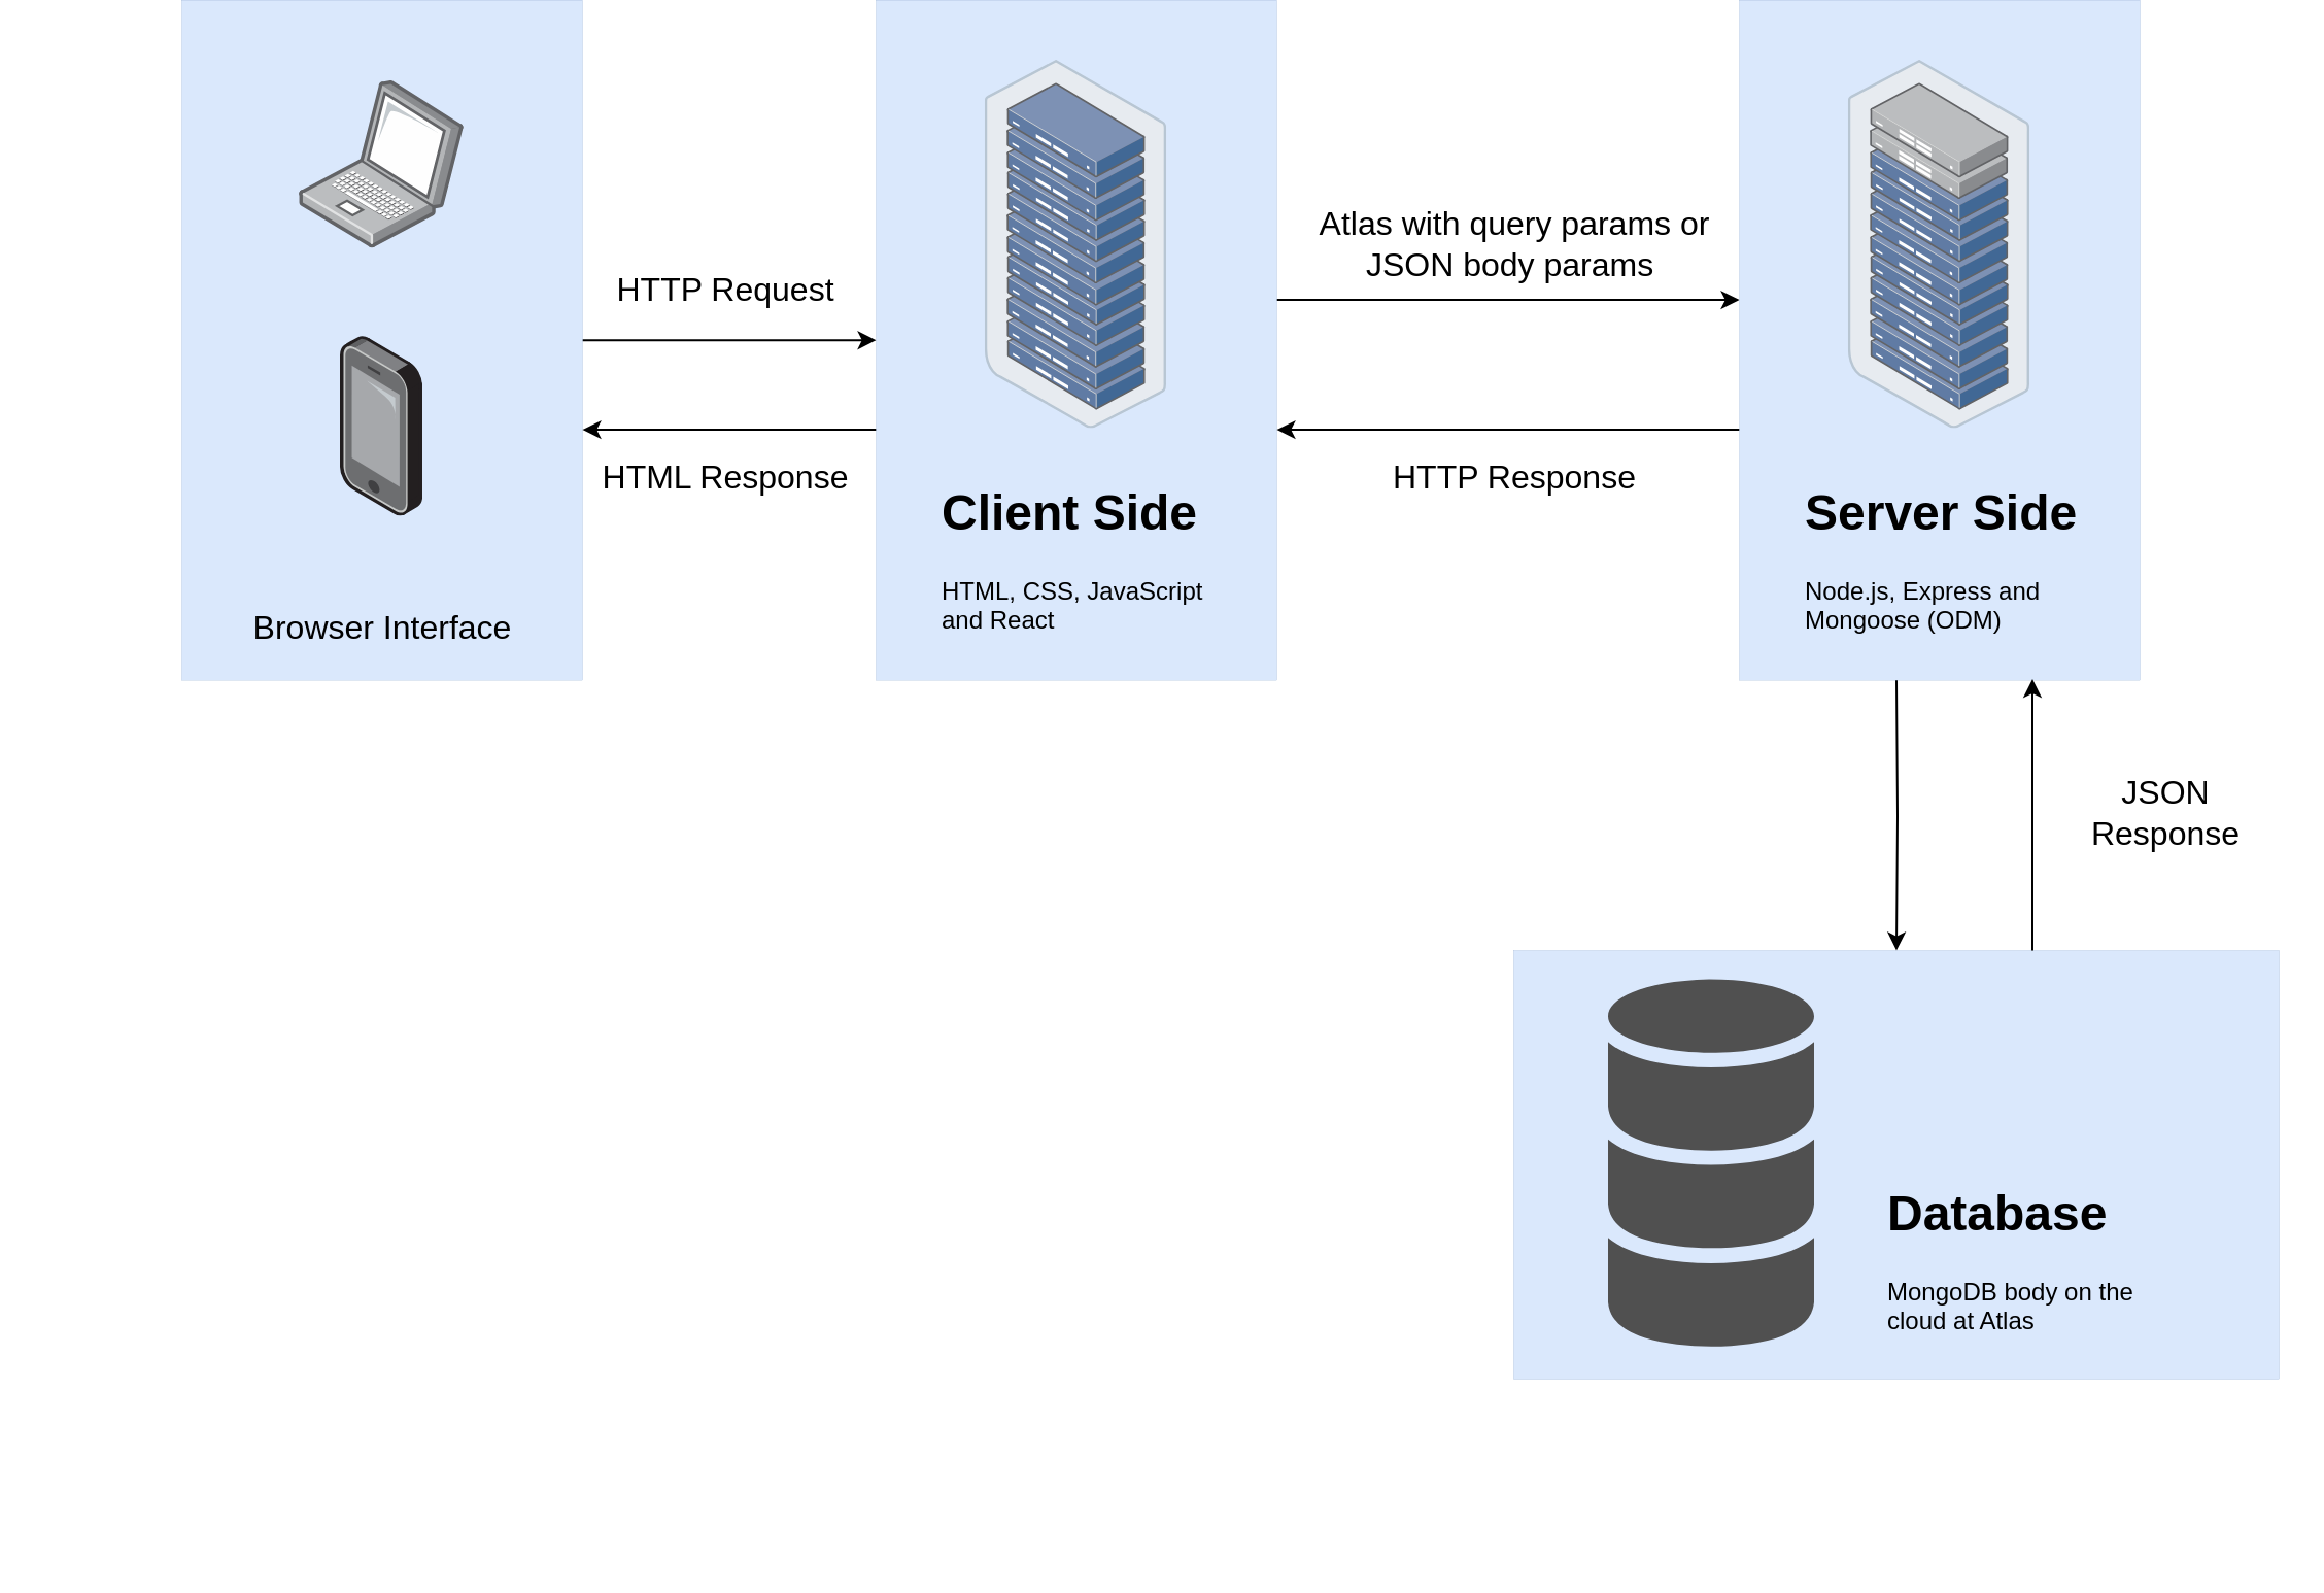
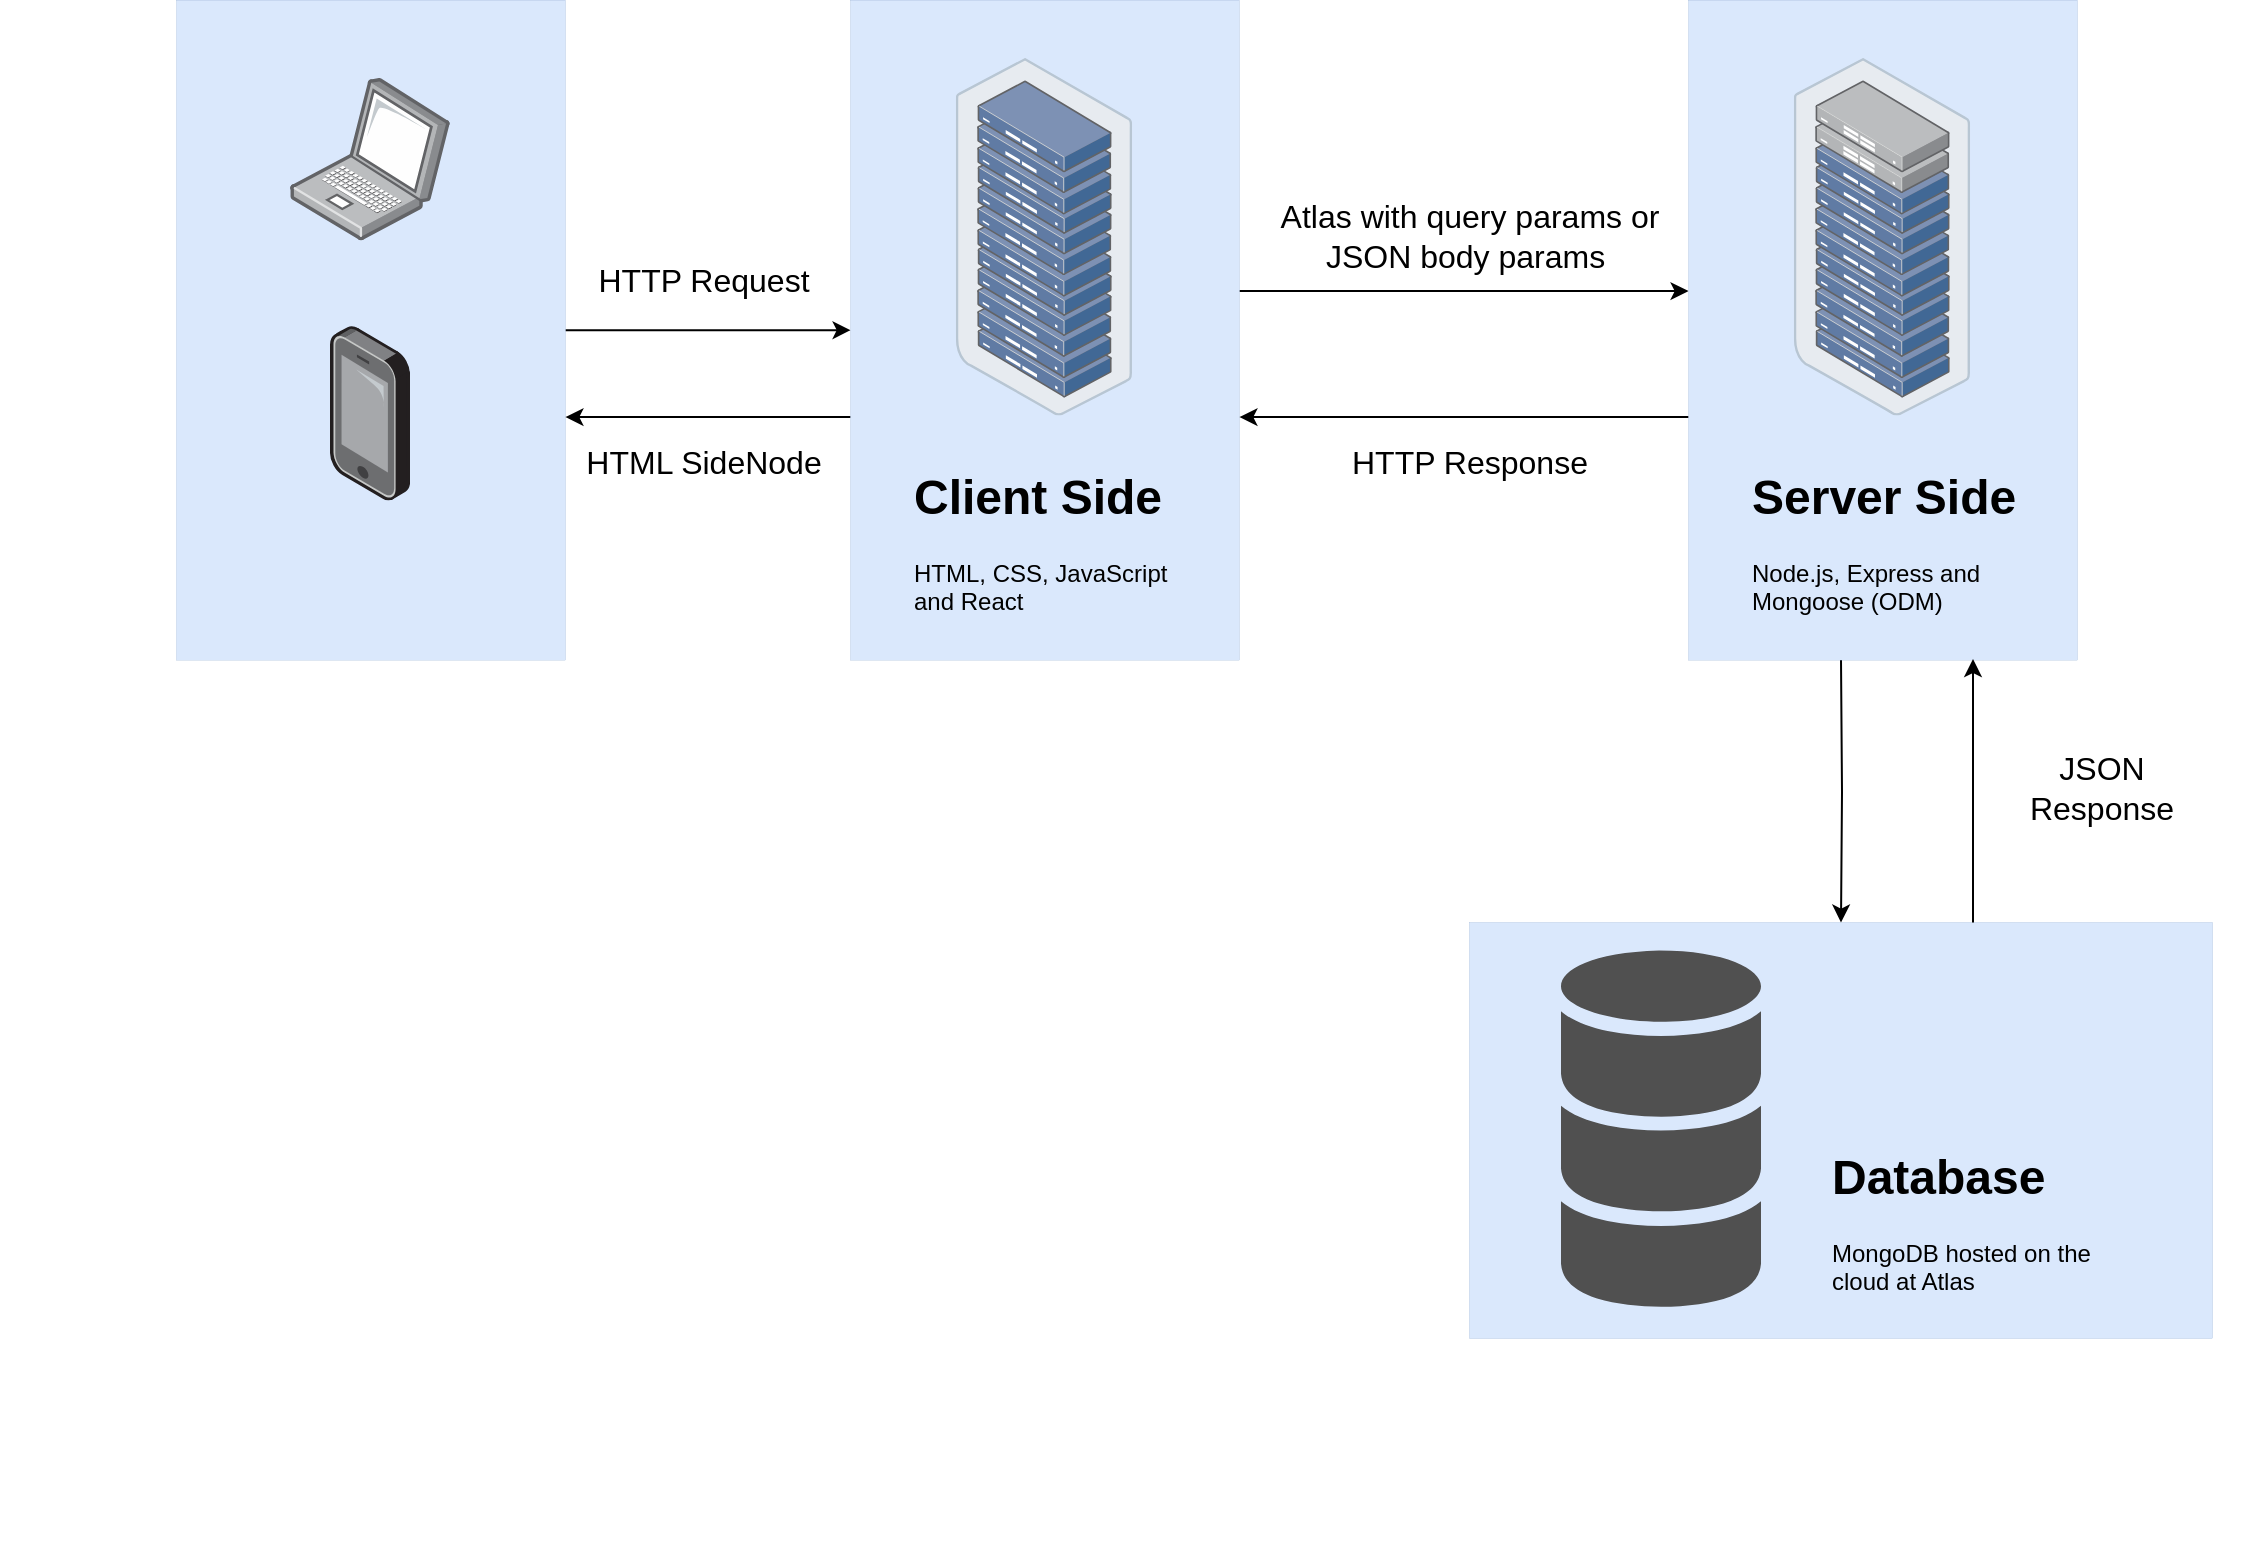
- <mxCell id="12" value="HTML Response" style="text;html=1;strokeColor=none;fillColor=none;align=center;verticalAlign=middle;whiteSpace=wrap;rounded=0;strokeWidth=0;fontSize=16;" parent="1" vertex="1"><mxGeometry x="287" y="207.14" width="130" height="30" as="geometry" /></mxCell>
+ <mxCell id="12" value="HTML SideNode" style="text;html=1;strokeColor=none;fillColor=none;align=center;verticalAlign=middle;whiteSpace=wrap;rounded=0;strokeWidth=0;fontSize=16;" parent="1" vertex="1"><mxGeometry x="287" y="207.14" width="130" height="30" as="geometry" /></mxCell>
- <mxCell id="6" value="Browser Interface" style="text;html=1;strokeColor=none;fillColor=none;align=center;verticalAlign=middle;whiteSpace=wrap;rounded=0;strokeWidth=0;fontSize=16;" parent="1" vertex="1"><mxGeometry x="114.55" y="280" width="140.89" height="30" as="geometry" /></mxCell>
- <mxCell id="23" value="&lt;h1&gt;Database&lt;/h1&gt;&lt;p&gt;MongoDB body on the cloud at Atlas&lt;/p&gt;" style="text;html=1;strokeColor=none;fillColor=none;spacing=5;spacingTop=-20;whiteSpace=wrap;overflow=hidden;rounded=0;" parent="1" vertex="1"><mxGeometry x="910.5" y="560" width="153" height="80" as="geometry" /></mxCell>
+ <mxCell id="23" value="&lt;h1&gt;Database&lt;/h1&gt;&lt;p&gt;MongoDB hosted on the cloud at Atlas&lt;/p&gt;" style="text;html=1;strokeColor=none;fillColor=none;spacing=5;spacingTop=-20;whiteSpace=wrap;overflow=hidden;rounded=0;" parent="1" vertex="1"><mxGeometry x="910.5" y="560" width="153" height="80" as="geometry" /></mxCell>
